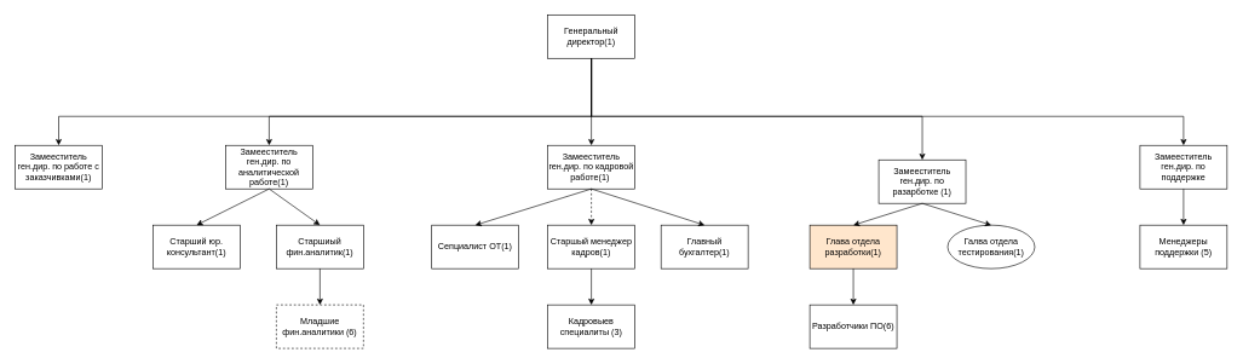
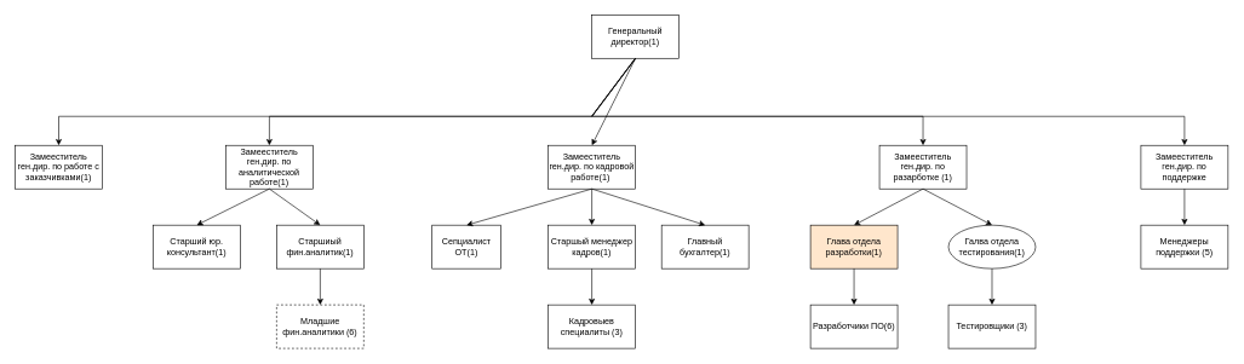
- <mxCell id="2" value="Генеральный директор(1)" style="rounded=0;whiteSpace=wrap;html=1;" parent="1" vertex="1"><mxGeometry x="754" y="20" width="120" height="60" as="geometry" /></mxCell>
+ <mxCell id="2" value="Генеральный директор(1)" style="rounded=0;whiteSpace=wrap;html=1;" parent="1" vertex="1"><mxGeometry x="814" y="20" width="120" height="60" as="geometry" /></mxCell>
- <mxCell id="6" value="Замееститель ген.дир. по разарботке (1)" style="rounded=0;whiteSpace=wrap;html=1;fontStyle=0" parent="1" vertex="1"><mxGeometry x="1210" y="220" width="120" height="60" as="geometry" /></mxCell>
+ <mxCell id="6" value="Замееститель ген.дир. по разарботке (1)" style="rounded=0;whiteSpace=wrap;html=1;fontStyle=0" parent="1" vertex="1"><mxGeometry x="1210" y="200" width="120" height="60" as="geometry" /></mxCell>
- <mxCell id="29" value="" style="endArrow=classic;html=1;rounded=0;exitX=0.5;exitY=1;exitDx=0;exitDy=0;entryX=0.5;entryY=0;entryDx=0;entryDy=0;dashed=1;" parent="1" source="5" target="7" edge="1"><mxGeometry width="50" height="50" relative="1" as="geometry"><mxPoint x="620" y="430" as="sourcePoint" /><mxPoint x="670" y="380" as="targetPoint" /></mxGeometry></mxCell>
+ <mxCell id="29" value="" style="endArrow=classic;html=1;rounded=0;exitX=0.5;exitY=1;exitDx=0;exitDy=0;entryX=0.5;entryY=0;entryDx=0;entryDy=0;" parent="1" source="5" target="7" edge="1"><mxGeometry width="50" height="50" relative="1" as="geometry"><mxPoint x="620" y="430" as="sourcePoint" /><mxPoint x="670" y="380" as="targetPoint" /></mxGeometry></mxCell>
- <mxCell id="11" value="Сепциалист ОТ(1)" style="rounded=0;whiteSpace=wrap;html=1;fontStyle=0" parent="1" vertex="1"><mxGeometry x="594" y="310" width="120" height="60" as="geometry" /></mxCell>
+ <mxCell id="11" value="Сепциалист ОТ(1)" style="rounded=0;whiteSpace=wrap;html=1;fontStyle=0" parent="1" vertex="1"><mxGeometry x="594" y="310" width="95" height="60" as="geometry" /></mxCell>
+ <mxCell id="35" value="" style="endArrow=classic;html=1;rounded=0;exitX=0.5;exitY=1;exitDx=0;exitDy=0;entryX=0.5;entryY=0;entryDx=0;entryDy=0;" parent="1" source="16" target="17" edge="1"><mxGeometry width="50" height="50" relative="1" as="geometry"><mxPoint x="1780" y="570" as="sourcePoint" /><mxPoint x="1680" y="620" as="targetPoint" /></mxGeometry></mxCell>
+ <mxCell id="17" value="Тестировщики (3)" style="rounded=0;whiteSpace=wrap;html=1;" parent="1" vertex="1"><mxGeometry x="1305" y="420" width="120" height="60" as="geometry" /></mxCell>
